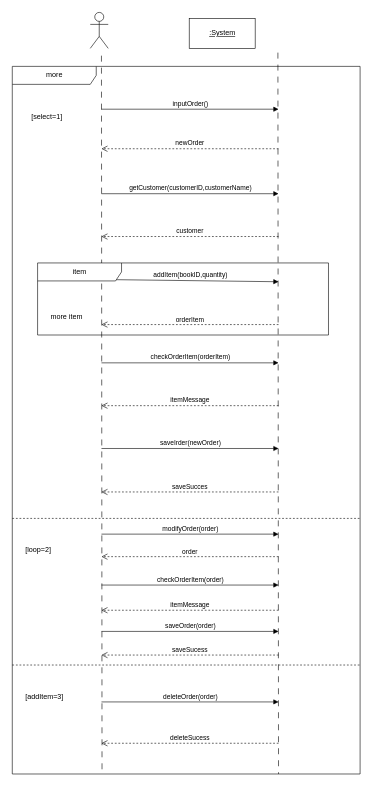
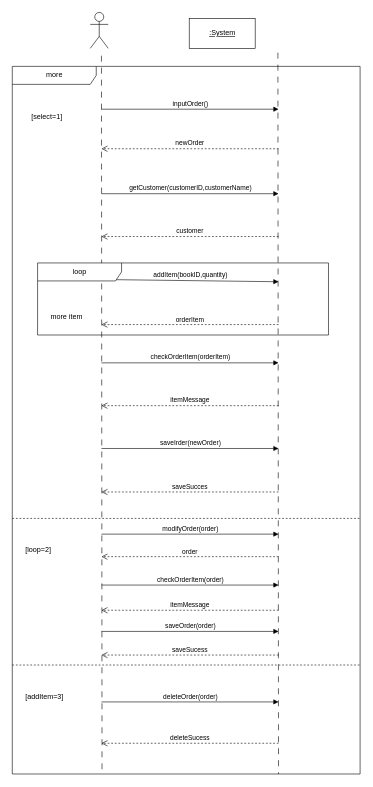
- <mxCell id="26" value="item" style="shape=umlFrame;tabWidth=110;tabHeight=30;tabPosition=left;html=1;boundedLbl=1;labelInHeader=1;width=140;height=30;" parent="2" vertex="1"><mxGeometry x="42.182" y="327.778" width="485.091" height="120.185" as="geometry" /></mxCell>
+ <mxCell id="26" value="loop" style="shape=umlFrame;tabWidth=110;tabHeight=30;tabPosition=left;html=1;boundedLbl=1;labelInHeader=1;width=140;height=30;" parent="2" vertex="1"><mxGeometry x="42.182" y="327.778" width="485.091" height="120.185" as="geometry" /></mxCell>
